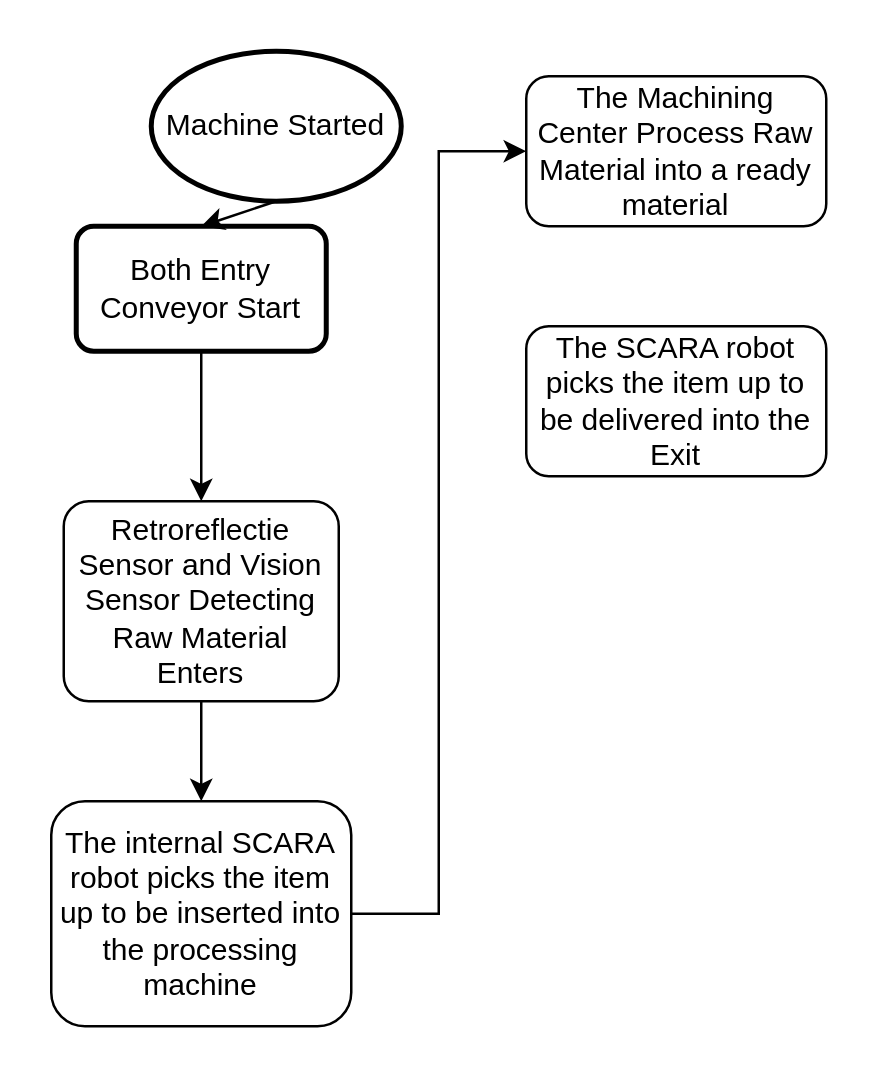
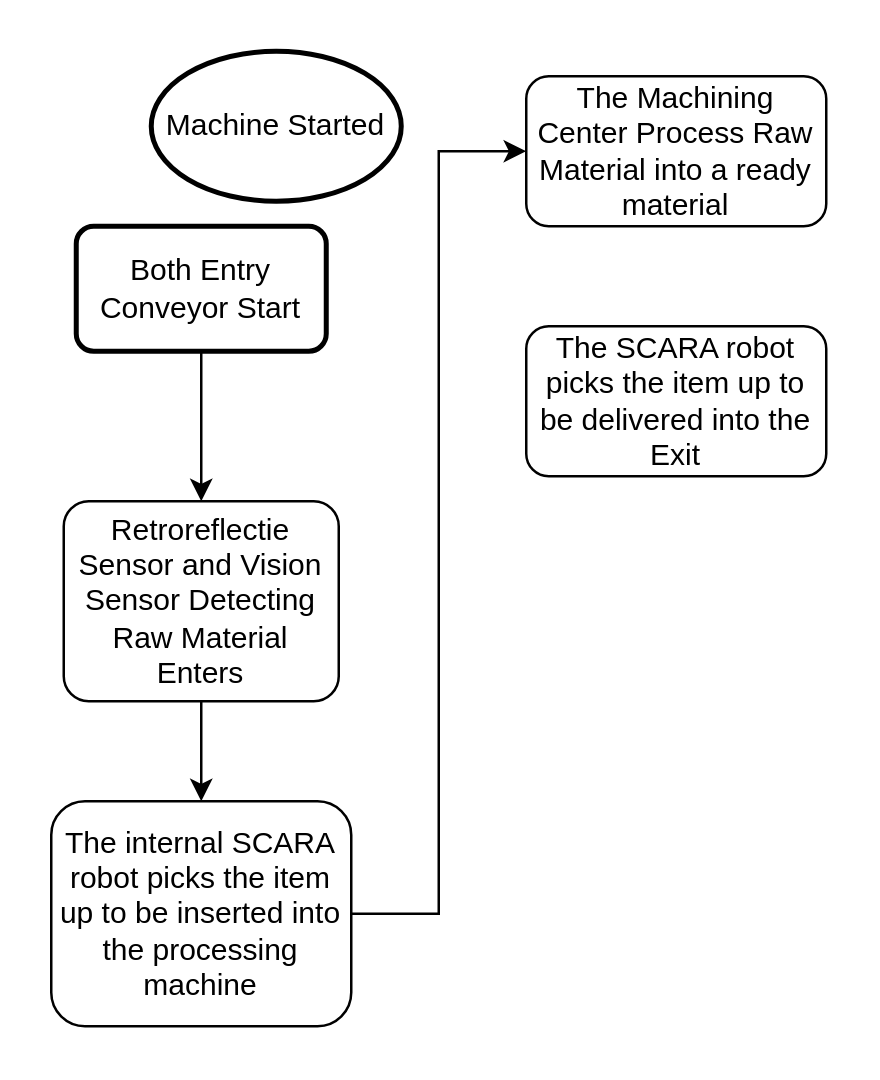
- <mxCell id="4" value="" style="endArrow=classic;html=1;rounded=0;exitX=0.5;exitY=1;exitDx=0;exitDy=0;entryX=0.5;entryY=0;entryDx=0;entryDy=0;exitPerimeter=0;" parent="1" source="5" target="3" edge="1"><mxGeometry width="50" height="50" relative="1" as="geometry"><mxPoint x="80" y="100" as="sourcePoint" /><mxPoint x="330" y="210" as="targetPoint" /></mxGeometry></mxCell>
